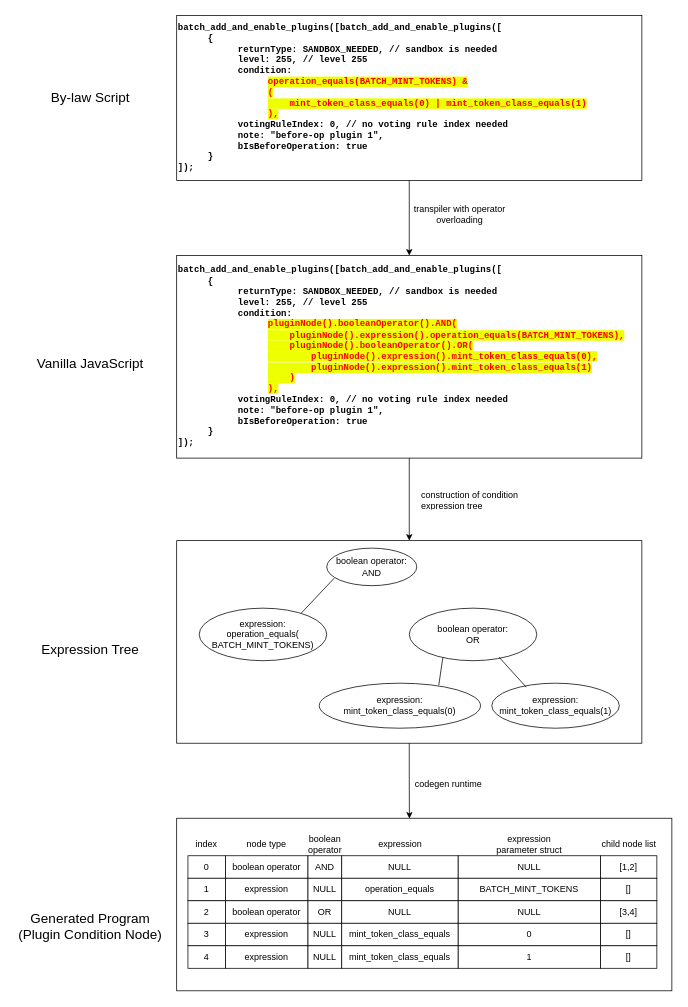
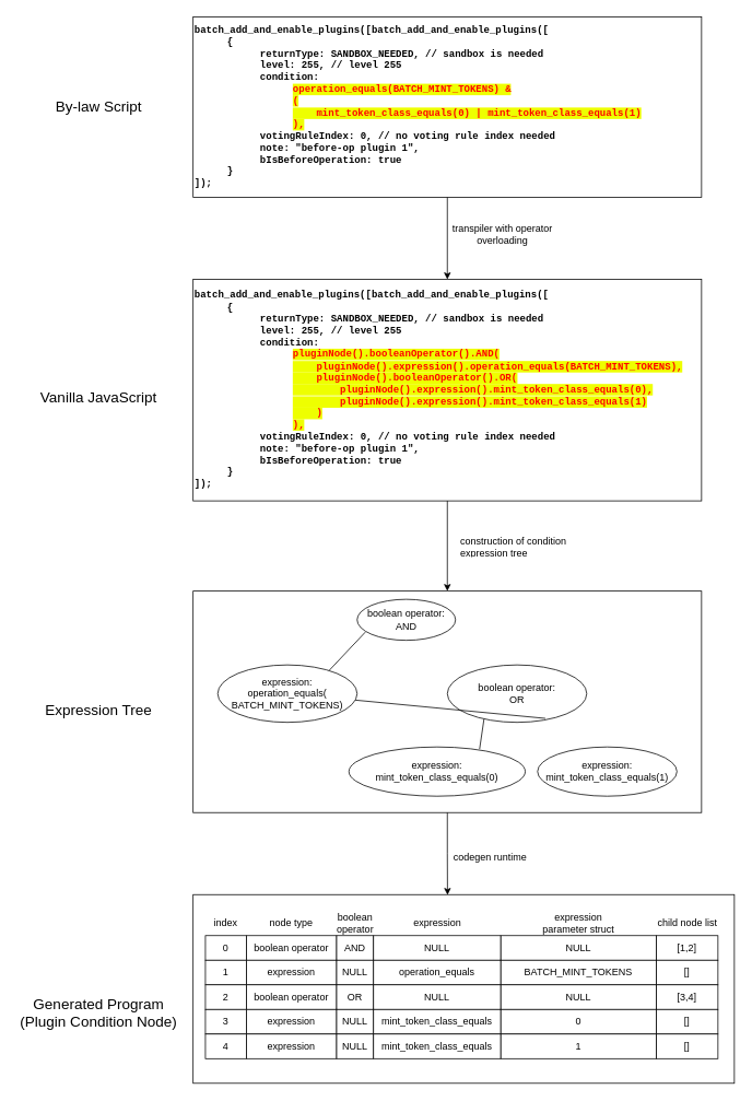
- <mxCell id="55" value="" style="endArrow=none;html=1;rounded=0;exitX=0.703;exitY=0.931;exitDx=0;exitDy=0;exitPerimeter=0;entryX=0.269;entryY=0.086;entryDx=0;entryDy=0;entryPerimeter=0;" edge="1" parent="1" source="11" target="13"><mxGeometry width="50" height="50" relative="1" as="geometry"><mxPoint x="665" y="880" as="sourcePoint" /><mxPoint x="715" y="930" as="targetPoint" /></mxGeometry></mxCell>
+ <mxCell id="55" value="" style="endArrow=none;html=1;rounded=0;exitX=0.703;exitY=0.931;exitDx=0;exitDy=0;exitPerimeter=0;" edge="1" parent="1" source="11" target="10"><mxGeometry width="50" height="50" relative="1" as="geometry"><mxPoint x="665" y="880" as="sourcePoint" /><mxPoint x="715" y="930" as="targetPoint" /></mxGeometry></mxCell>
